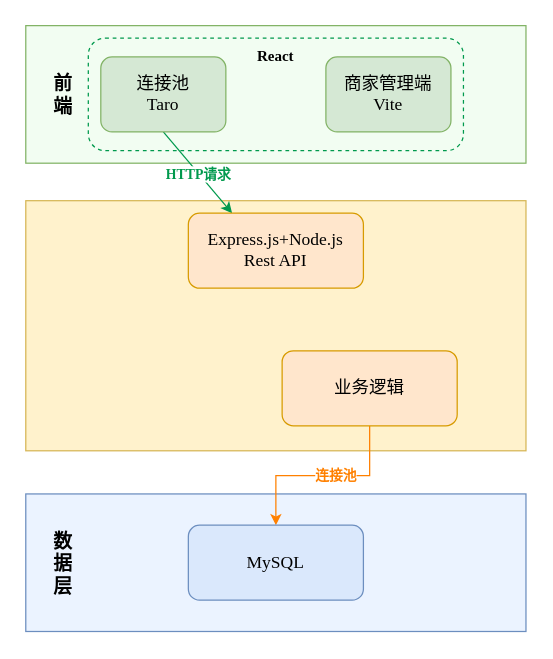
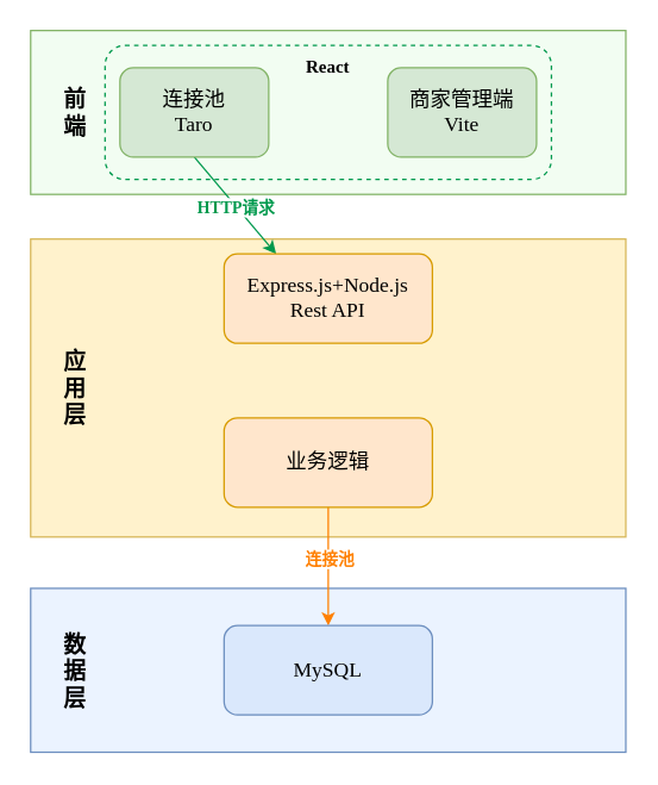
+ <mxCell id="13" value="应&lt;br style=&quot;font-size: 15px;&quot;&gt;用&lt;br style=&quot;font-size: 15px;&quot;&gt;层" style="text;html=1;strokeColor=none;fillColor=none;align=center;verticalAlign=middle;whiteSpace=wrap;rounded=0;fontSize=15;fontStyle=1" parent="1" vertex="1"><mxGeometry x="20" y="230" width="60" height="60" as="geometry" /></mxCell>
- <mxCell id="10" value="业务逻辑" style="rounded=1;whiteSpace=wrap;html=1;fontSize=14;fontFamily=Times New Roman;fillColor=#ffe6cc;strokeColor=#d79b00;fontStyle=0" parent="1" vertex="1"><mxGeometry x="225" y="280" width="140" height="60" as="geometry" /></mxCell>
+ <mxCell id="10" value="业务逻辑" style="rounded=1;whiteSpace=wrap;html=1;fontSize=14;fontFamily=Times New Roman;fillColor=#ffe6cc;strokeColor=#d79b00;fontStyle=0" parent="1" vertex="1"><mxGeometry x="150" y="280" width="140" height="60" as="geometry" /></mxCell>
